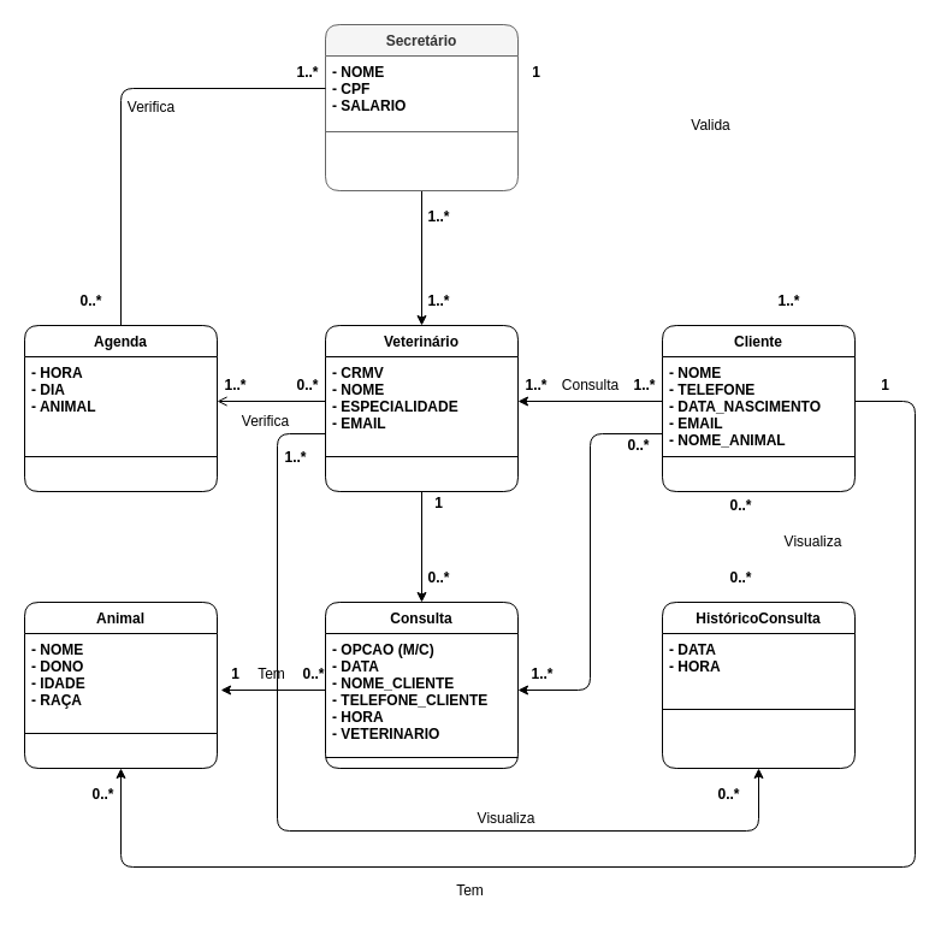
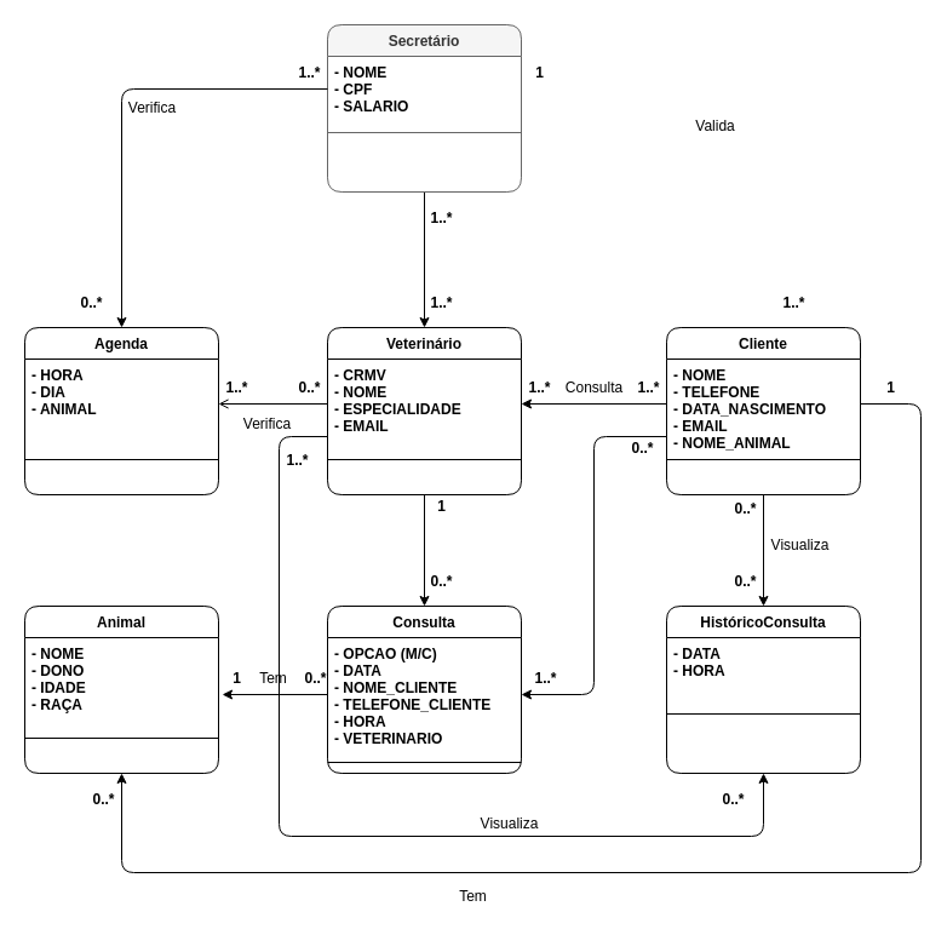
- <mxCell id="26" style="edgeStyle=orthogonalEdgeStyle;rounded=1;orthogonalLoop=1;jettySize=auto;html=1;entryX=0.5;entryY=0;entryDx=0;entryDy=0;fontColor=default;endArrow=none;" edge="1" parent="1" source="24" target="16"><mxGeometry relative="1" as="geometry" /></mxCell>
+ <mxCell id="26" style="edgeStyle=orthogonalEdgeStyle;rounded=1;orthogonalLoop=1;jettySize=auto;html=1;entryX=0.5;entryY=0;entryDx=0;entryDy=0;fontColor=default;" edge="1" parent="1" source="24" target="16"><mxGeometry relative="1" as="geometry" /></mxCell>
- <mxCell id="37" value="Visualiza" style="text;html=1;resizable=0;autosize=1;align=center;verticalAlign=middle;points=[];fillColor=none;strokeColor=none;rounded=0;fontColor=default;" vertex="1" parent="1"><mxGeometry x="645" y="440" width="60" height="20" as="geometry" /></mxCell>
+ <mxCell id="37" value="Visualiza" style="text;html=1;resizable=0;autosize=1;align=center;verticalAlign=middle;points=[];fillColor=none;strokeColor=none;rounded=0;fontColor=default;" vertex="1" parent="1"><mxGeometry x="630" y="440" width="60" height="20" as="geometry" /></mxCell>
+ <mxCell id="2" style="edgeStyle=orthogonalEdgeStyle;rounded=1;orthogonalLoop=1;jettySize=auto;html=1;entryX=0.5;entryY=0;entryDx=0;entryDy=0;" edge="1" parent="1" source="3" target="9"><mxGeometry relative="1" as="geometry" /></mxCell>
